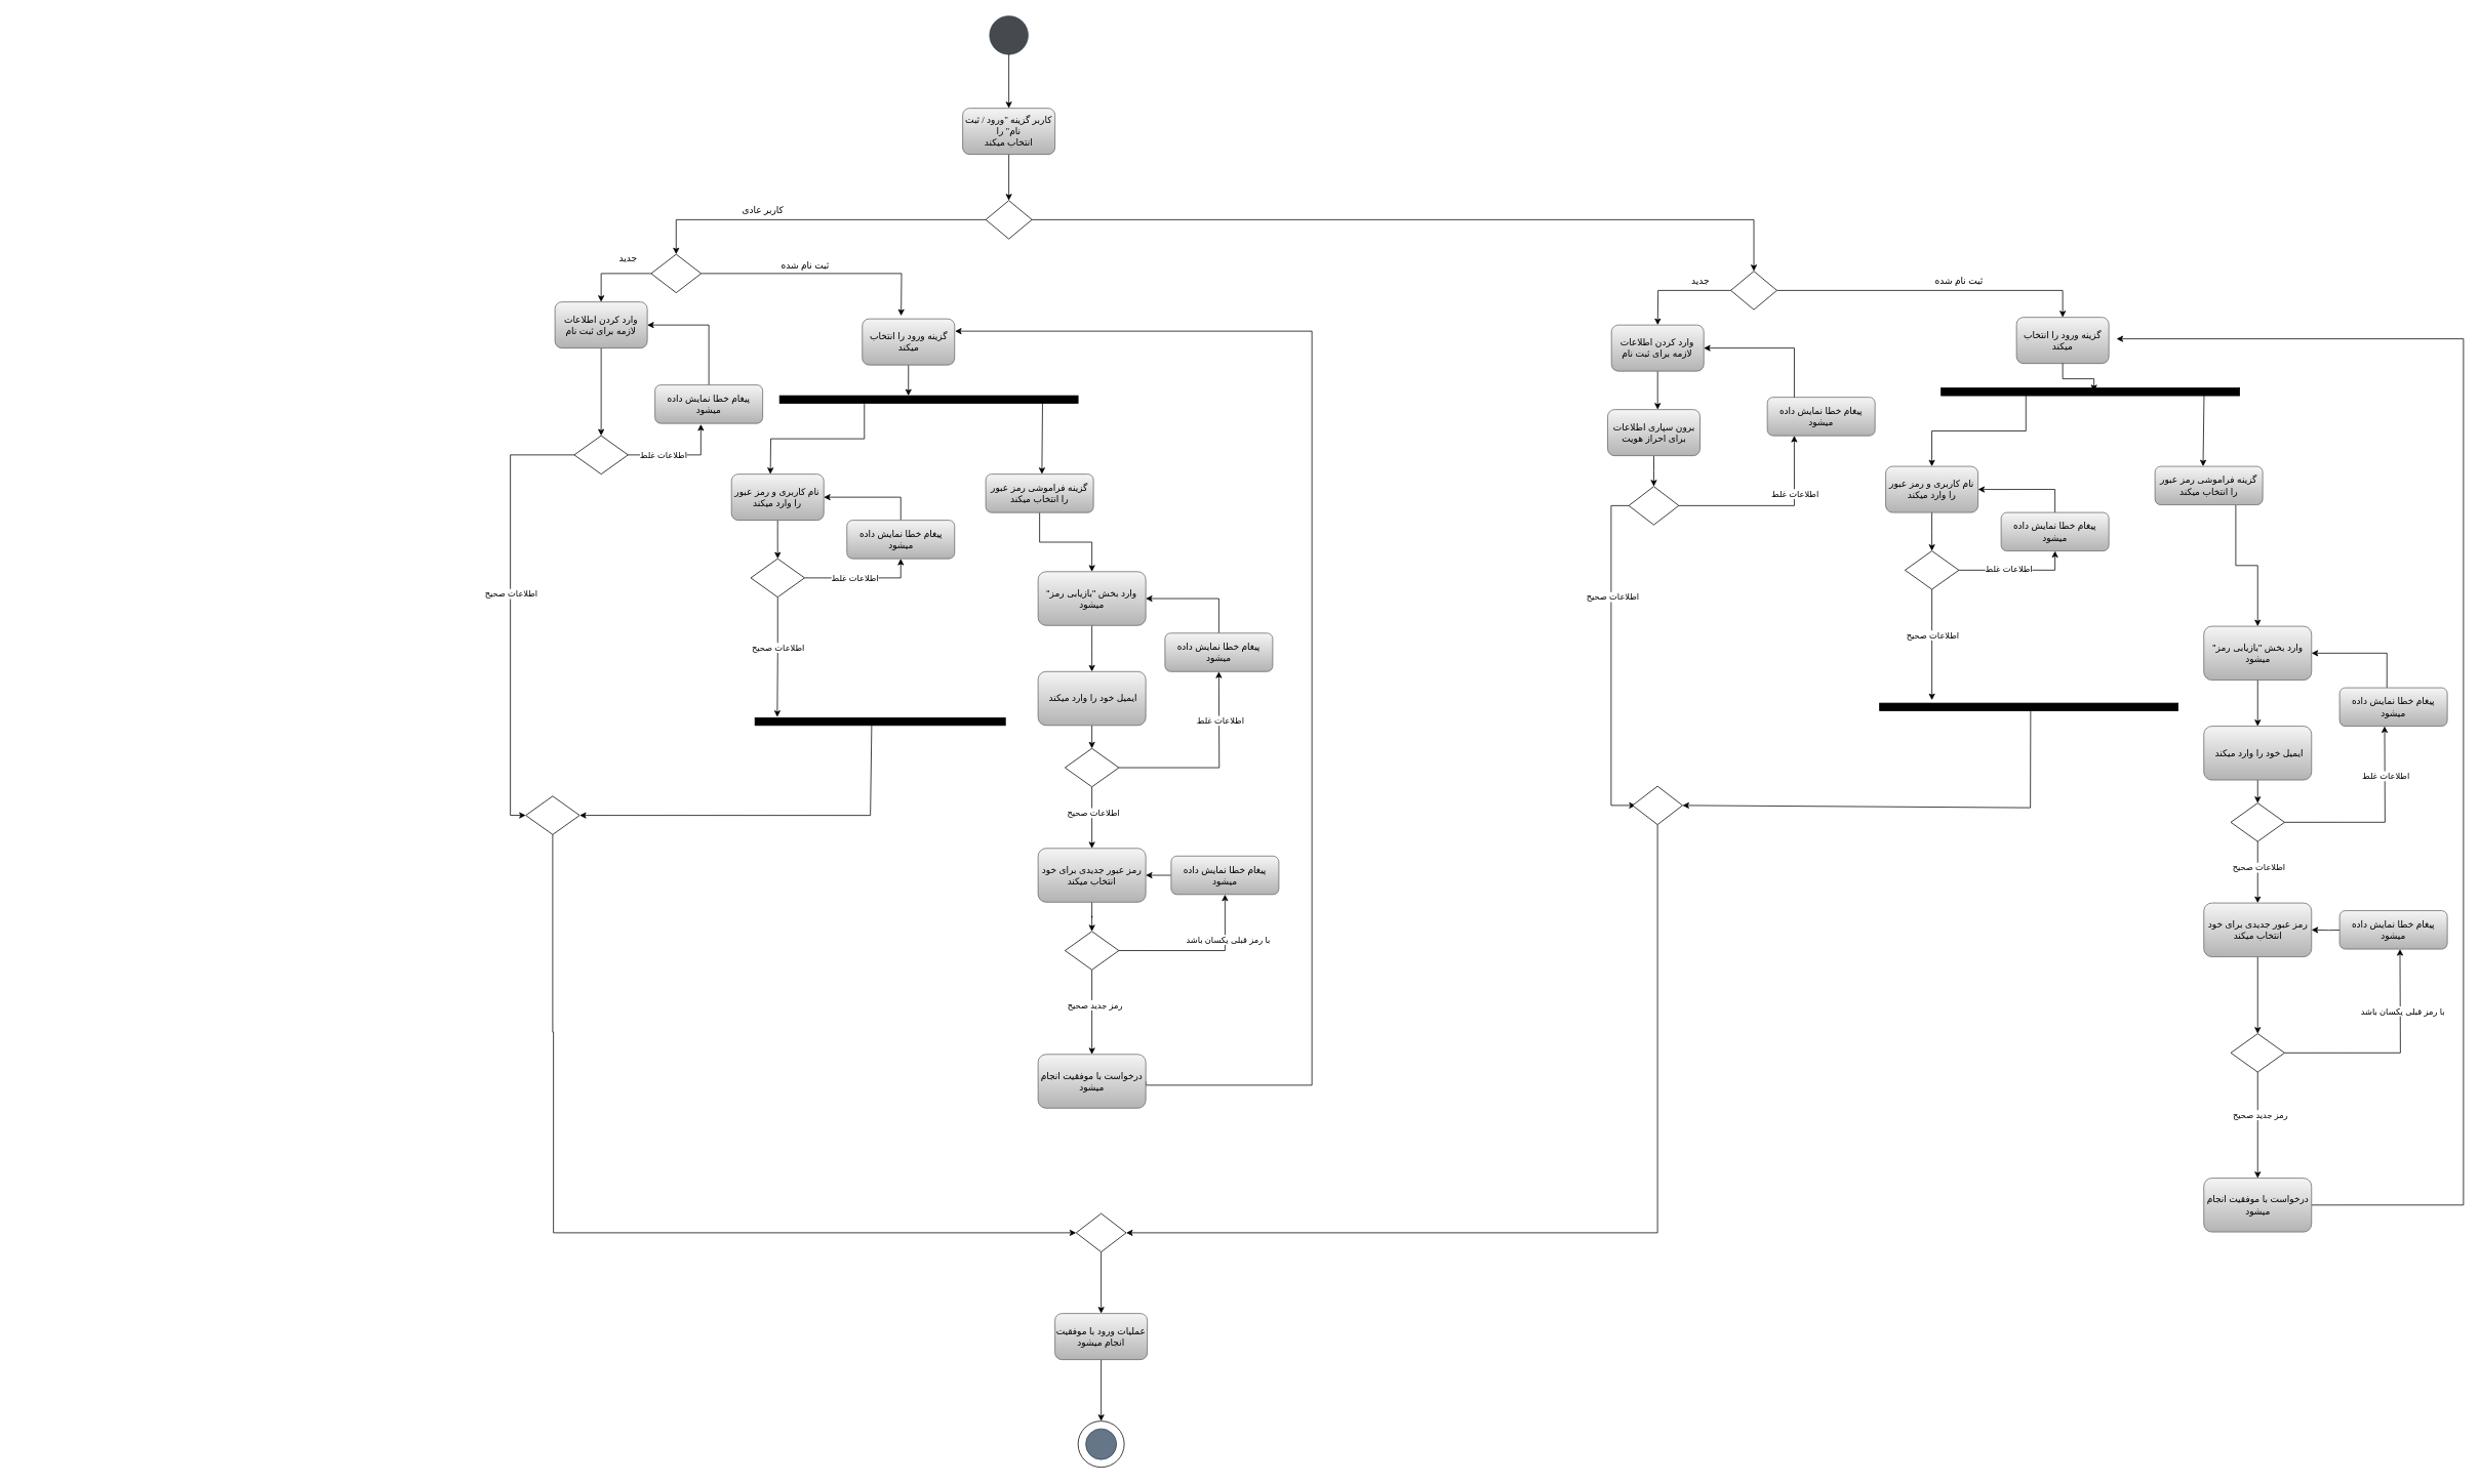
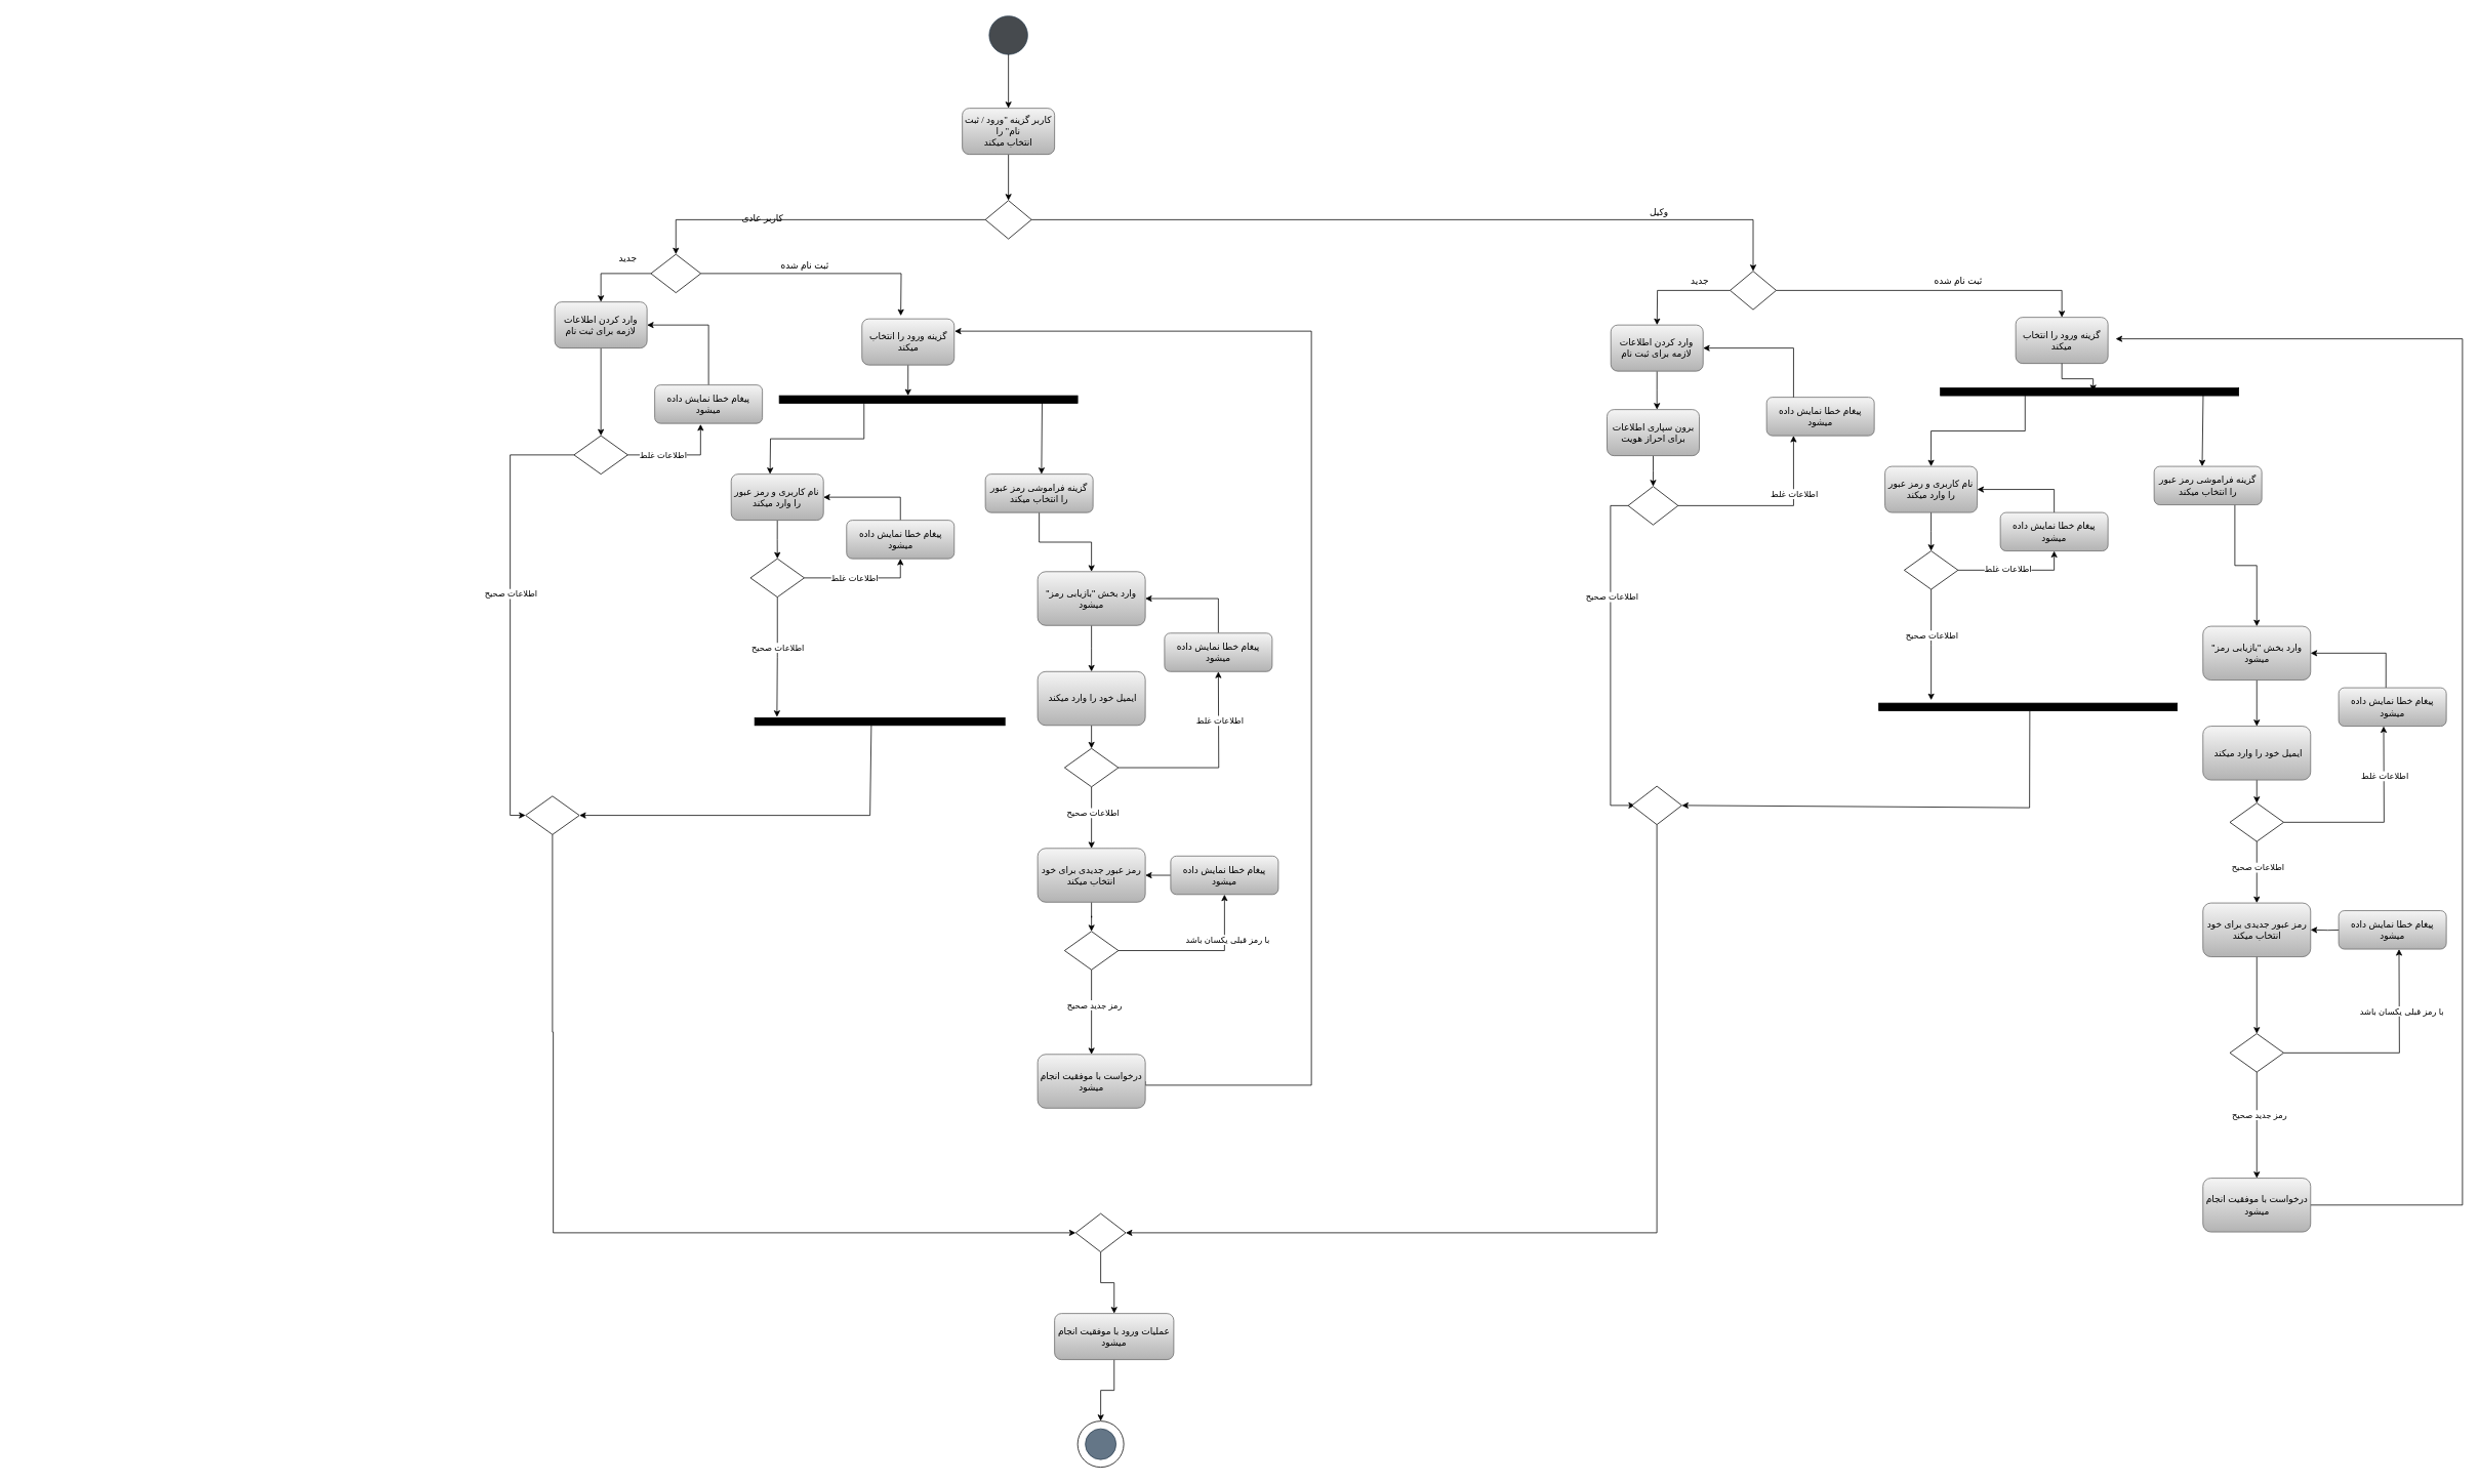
- <mxCell id="10" value="کاربر عادی" style="text;html=1;align=center;verticalAlign=middle;resizable=0;points=[];autosize=1;strokeColor=none;fillColor=none;" parent="1" vertex="1"><mxGeometry x="951" y="258" width="80" height="30" as="geometry" /></mxCell>
+ <mxCell id="10" value="کاربر عادی" style="text;html=1;align=center;verticalAlign=middle;resizable=0;points=[];autosize=1;strokeColor=none;fillColor=none;" parent="1" vertex="1"><mxGeometry x="951" y="268" width="80" height="30" as="geometry" /></mxCell>
+ <mxCell id="9" value="وکیل" style="text;html=1;align=center;verticalAlign=middle;resizable=0;points=[];autosize=1;strokeColor=none;fillColor=none;" parent="1" vertex="1"><mxGeometry x="2131.94" y="260" width="50" height="30" as="geometry" /></mxCell>
- <mxCell id="82" value="عملیات ورود با موفقیت انجام میشود" style="rounded=1;whiteSpace=wrap;html=1;fillColor=#f5f5f5;gradientColor=#b3b3b3;strokeColor=#666666;" parent="1" vertex="1"><mxGeometry x="1371" y="1708" width="120" height="60" as="geometry" /></mxCell>
+ <mxCell id="82" value="عملیات ورود با موفقیت انجام میشود" style="rounded=1;whiteSpace=wrap;html=1;fillColor=#f5f5f5;gradientColor=#b3b3b3;strokeColor=#666666;" parent="1" vertex="1"><mxGeometry x="1371" y="1708" width="155" height="60" as="geometry" /></mxCell>
